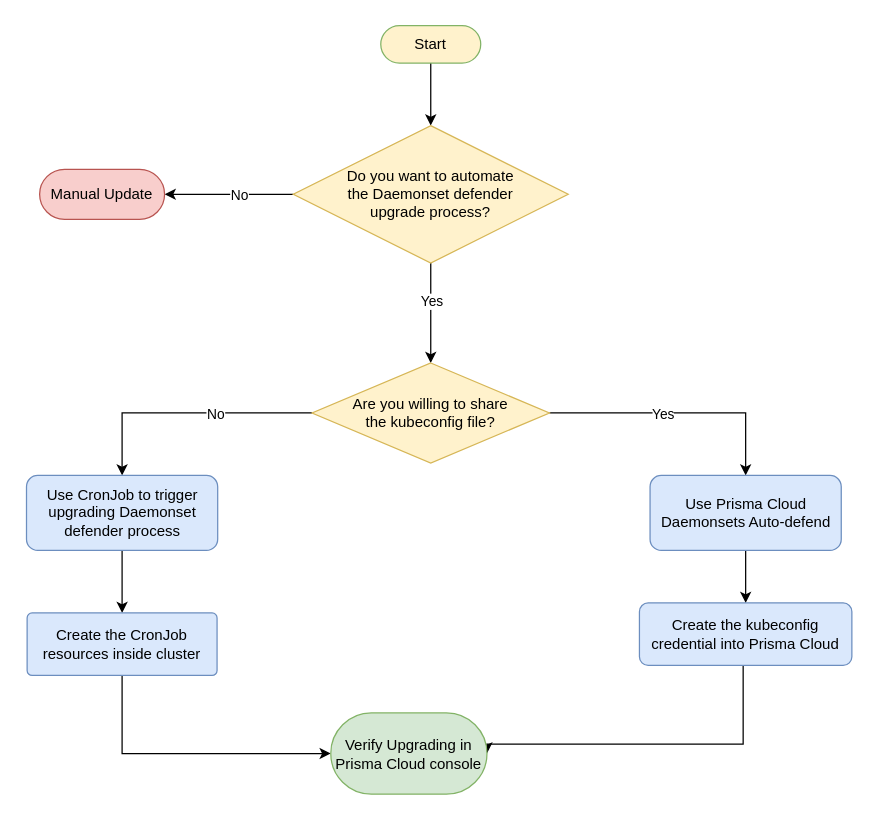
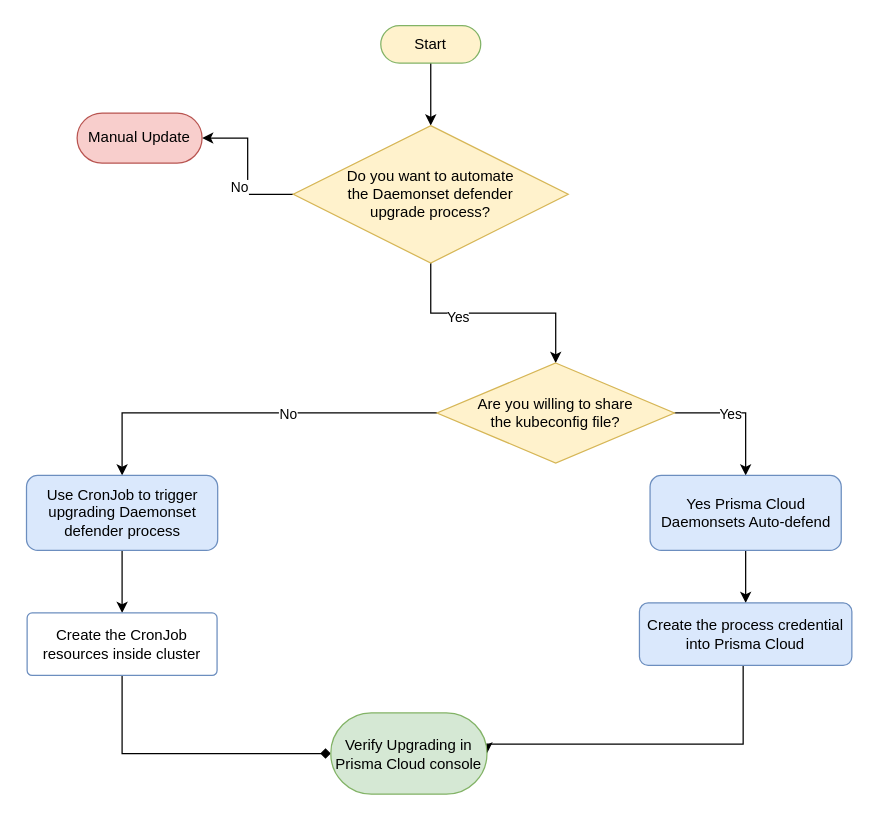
- <mxCell id="9" value="Manual Update" style="rounded=1;whiteSpace=wrap;html=1;fillColor=#f8cecc;strokeColor=#b85450;arcSize=50;" vertex="1" parent="1"><mxGeometry x="31" y="135" width="100" height="40" as="geometry" /></mxCell>
+ <mxCell id="9" value="Manual Update" style="rounded=1;whiteSpace=wrap;html=1;fillColor=#f8cecc;strokeColor=#b85450;arcSize=50;" vertex="1" parent="1"><mxGeometry x="61" y="90" width="100" height="40" as="geometry" /></mxCell>
- <mxCell id="14" value="Are you willing to share&lt;br&gt;the kubeconfig file?" style="rhombus;whiteSpace=wrap;html=1;fillColor=#fff2cc;strokeColor=#d6b656;" vertex="1" parent="1"><mxGeometry x="249" y="290" width="190" height="80" as="geometry" /></mxCell>
+ <mxCell id="14" value="Are you willing to share&lt;br&gt;the kubeconfig file?" style="rhombus;whiteSpace=wrap;html=1;fillColor=#fff2cc;strokeColor=#d6b656;" vertex="1" parent="1"><mxGeometry x="349" y="290" width="190" height="80" as="geometry" /></mxCell>
- <mxCell id="16" value="Use Prisma Cloud Daemonsets Auto-defend" style="rounded=1;whiteSpace=wrap;html=1;fillColor=#dae8fc;strokeColor=#6c8ebf;" vertex="1" parent="1"><mxGeometry x="519.5" y="380" width="153" height="60" as="geometry" /></mxCell>
+ <mxCell id="16" value="Yes Prisma Cloud Daemonsets Auto-defend" style="rounded=1;whiteSpace=wrap;html=1;fillColor=#dae8fc;strokeColor=#6c8ebf;" vertex="1" parent="1"><mxGeometry x="519.5" y="380" width="153" height="60" as="geometry" /></mxCell>
- <mxCell id="18" value="Create the kubeconfig credential into Prisma Cloud" style="rounded=1;whiteSpace=wrap;html=1;fillColor=#dae8fc;strokeColor=#6c8ebf;arcSize=14;" vertex="1" parent="1"><mxGeometry x="511" y="482" width="170" height="50" as="geometry" /></mxCell>
+ <mxCell id="18" value="Create the process credential into Prisma Cloud" style="rounded=1;whiteSpace=wrap;html=1;fillColor=#dae8fc;strokeColor=#6c8ebf;arcSize=14;" vertex="1" parent="1"><mxGeometry x="511" y="482" width="170" height="50" as="geometry" /></mxCell>
- <mxCell id="22" value="Create the CronJob resources inside cluster" style="rounded=1;whiteSpace=wrap;html=1;fillColor=#dae8fc;strokeColor=#6c8ebf;arcSize=8;" vertex="1" parent="1"><mxGeometry x="21" y="490" width="152" height="50" as="geometry" /></mxCell>
+ <mxCell id="22" value="Create the CronJob resources inside cluster" style="rounded=1;whiteSpace=wrap;html=1;fillColor=#ffffff;strokeColor=#6c8ebf;arcSize=8;" vertex="1" parent="1"><mxGeometry x="21" y="490" width="152" height="50" as="geometry" /></mxCell>
- <mxCell id="21" style="edgeStyle=orthogonalEdgeStyle;rounded=0;orthogonalLoop=1;jettySize=auto;html=1;exitX=0.5;exitY=1;exitDx=0;exitDy=0;entryX=0;entryY=0.5;entryDx=0;entryDy=0;" edge="1" parent="1" source="22" target="23"><mxGeometry relative="1" as="geometry" /></mxCell>
+ <mxCell id="21" style="edgeStyle=orthogonalEdgeStyle;rounded=0;orthogonalLoop=1;jettySize=auto;html=1;exitX=0.5;exitY=1;exitDx=0;exitDy=0;entryX=0;entryY=0.5;entryDx=0;entryDy=0;endArrow=diamond;" edge="1" parent="1" source="22" target="23"><mxGeometry relative="1" as="geometry" /></mxCell>
